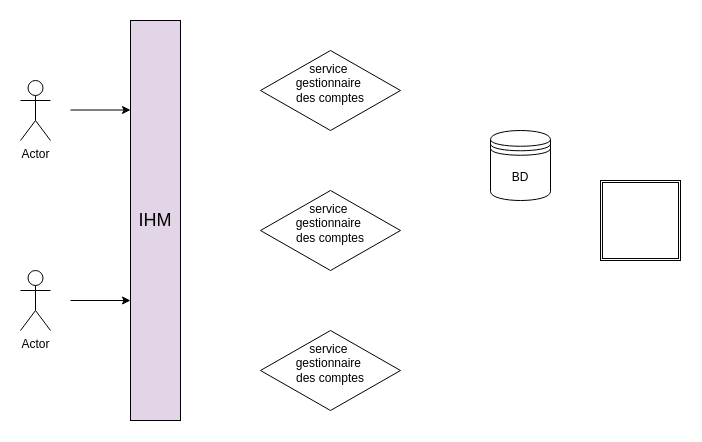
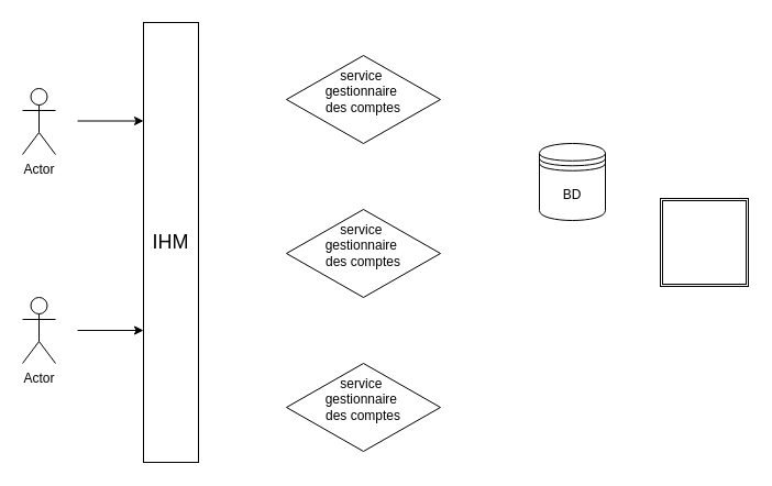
- <mxCell id="4" value="&lt;font style=&quot;font-size: 18px;&quot;&gt;IHM&lt;/font&gt;" style="rounded=0;whiteSpace=wrap;html=1;fillColor=#e1d5e7;" vertex="1" parent="1"><mxGeometry x="130" y="20" width="50" height="400" as="geometry" /></mxCell>
+ <mxCell id="4" value="&lt;font style=&quot;font-size: 18px;&quot;&gt;IHM&lt;/font&gt;" style="rounded=0;whiteSpace=wrap;html=1;" vertex="1" parent="1"><mxGeometry x="130" y="20" width="50" height="400" as="geometry" /></mxCell>
